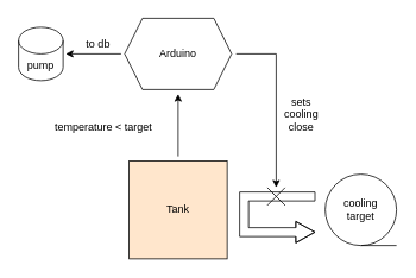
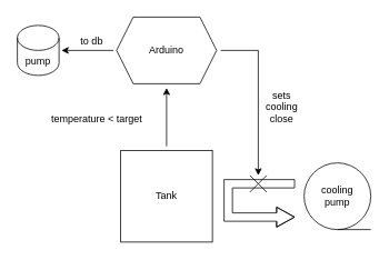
- <mxCell id="2" value="Tank" style="whiteSpace=wrap;html=1;aspect=fixed;fillColor=#ffe6cc;" vertex="1" parent="1"><mxGeometry x="144" y="180" width="110" height="110" as="geometry" /></mxCell>
+ <mxCell id="2" value="Tank" style="whiteSpace=wrap;html=1;aspect=fixed;" vertex="1" parent="1"><mxGeometry x="144" y="180" width="110" height="110" as="geometry" /></mxCell>
- <mxCell id="3" value="cooling&lt;div&gt;&lt;span style=&quot;background-color: initial;&quot;&gt;target&lt;/span&gt;&lt;/div&gt;" style="shape=tapeData;whiteSpace=wrap;html=1;perimeter=ellipsePerimeter;" vertex="1" parent="1"><mxGeometry x="364" y="195" width="80" height="80" as="geometry" /></mxCell>
+ <mxCell id="3" value="cooling&lt;div&gt;&lt;span style=&quot;background-color: initial;&quot;&gt;pump&lt;/span&gt;&lt;/div&gt;" style="shape=tapeData;whiteSpace=wrap;html=1;perimeter=ellipsePerimeter;" vertex="1" parent="1"><mxGeometry x="364" y="195" width="80" height="80" as="geometry" /></mxCell>
